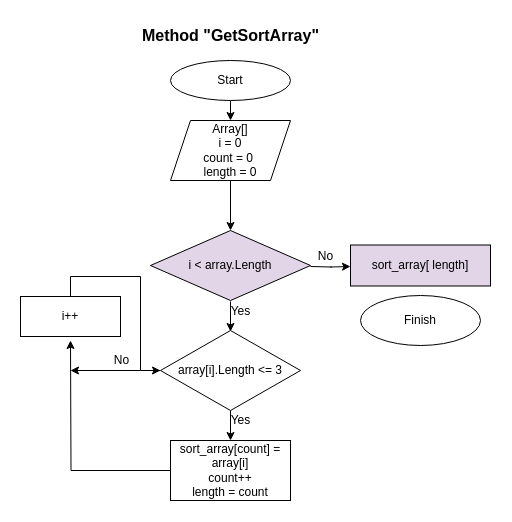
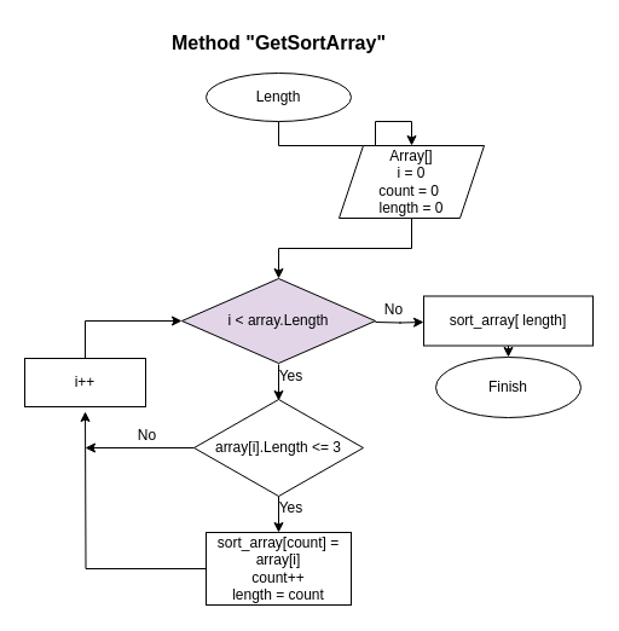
- <mxCell id="3" value="Start" style="ellipse;whiteSpace=wrap;html=1;" parent="1" vertex="1"><mxGeometry x="170" y="60" width="120" height="40" as="geometry" /></mxCell>
+ <mxCell id="3" value="Length" style="ellipse;whiteSpace=wrap;html=1;" parent="1" vertex="1"><mxGeometry x="170" y="60" width="120" height="40" as="geometry" /></mxCell>
- <mxCell id="5" value="Array[]&lt;br&gt;i = 0&lt;br&gt;count = 0&lt;span style=&quot;white-space: pre;&quot;&gt;&#09;&lt;/span&gt;&lt;br&gt;length = 0" style="shape=parallelogram;perimeter=parallelogramPerimeter;whiteSpace=wrap;html=1;fixedSize=1;" parent="1" vertex="1"><mxGeometry x="170" y="120" width="120" height="60" as="geometry" /></mxCell>
+ <mxCell id="5" value="Array[]&lt;br&gt;i = 0&lt;br&gt;count = 0&lt;span style=&quot;white-space: pre;&quot;&gt;&#09;&lt;/span&gt;&lt;br&gt;length = 0" style="shape=parallelogram;perimeter=parallelogramPerimeter;whiteSpace=wrap;html=1;fixedSize=1;" parent="1" vertex="1"><mxGeometry x="280" y="120" width="120" height="60" as="geometry" /></mxCell>
- <mxCell id="23" value="sort_array[ length]" style="rounded=0;whiteSpace=wrap;html=1;fillColor=#e1d5e7;" vertex="1" parent="1"><mxGeometry x="350" y="244.5" width="140" height="41" as="geometry" /></mxCell>
+ <mxCell id="23" value="sort_array[ length]" style="rounded=0;whiteSpace=wrap;html=1;" vertex="1" parent="1"><mxGeometry x="350" y="244.5" width="140" height="41" as="geometry" /></mxCell>
- <mxCell id="20" style="edgeStyle=orthogonalEdgeStyle;rounded=0;orthogonalLoop=1;jettySize=auto;html=1;exitX=0.5;exitY=0;exitDx=0;exitDy=0;" edge="1" parent="1" source="21" target="11"><mxGeometry relative="1" as="geometry" /></mxCell>
+ <mxCell id="20" style="edgeStyle=orthogonalEdgeStyle;rounded=0;orthogonalLoop=1;jettySize=auto;html=1;exitX=0.5;exitY=0;exitDx=0;exitDy=0;entryX=0;entryY=0.5;entryDx=0;entryDy=0;" edge="1" parent="1" source="21" target="8"><mxGeometry relative="1" as="geometry" /></mxCell>
+ <mxCell id="22" style="edgeStyle=orthogonalEdgeStyle;rounded=0;orthogonalLoop=1;jettySize=auto;html=1;exitX=0.5;exitY=1;exitDx=0;exitDy=0;entryX=0.5;entryY=0;entryDx=0;entryDy=0;" edge="1" parent="1" source="23" target="17"><mxGeometry relative="1" as="geometry" /></mxCell>
